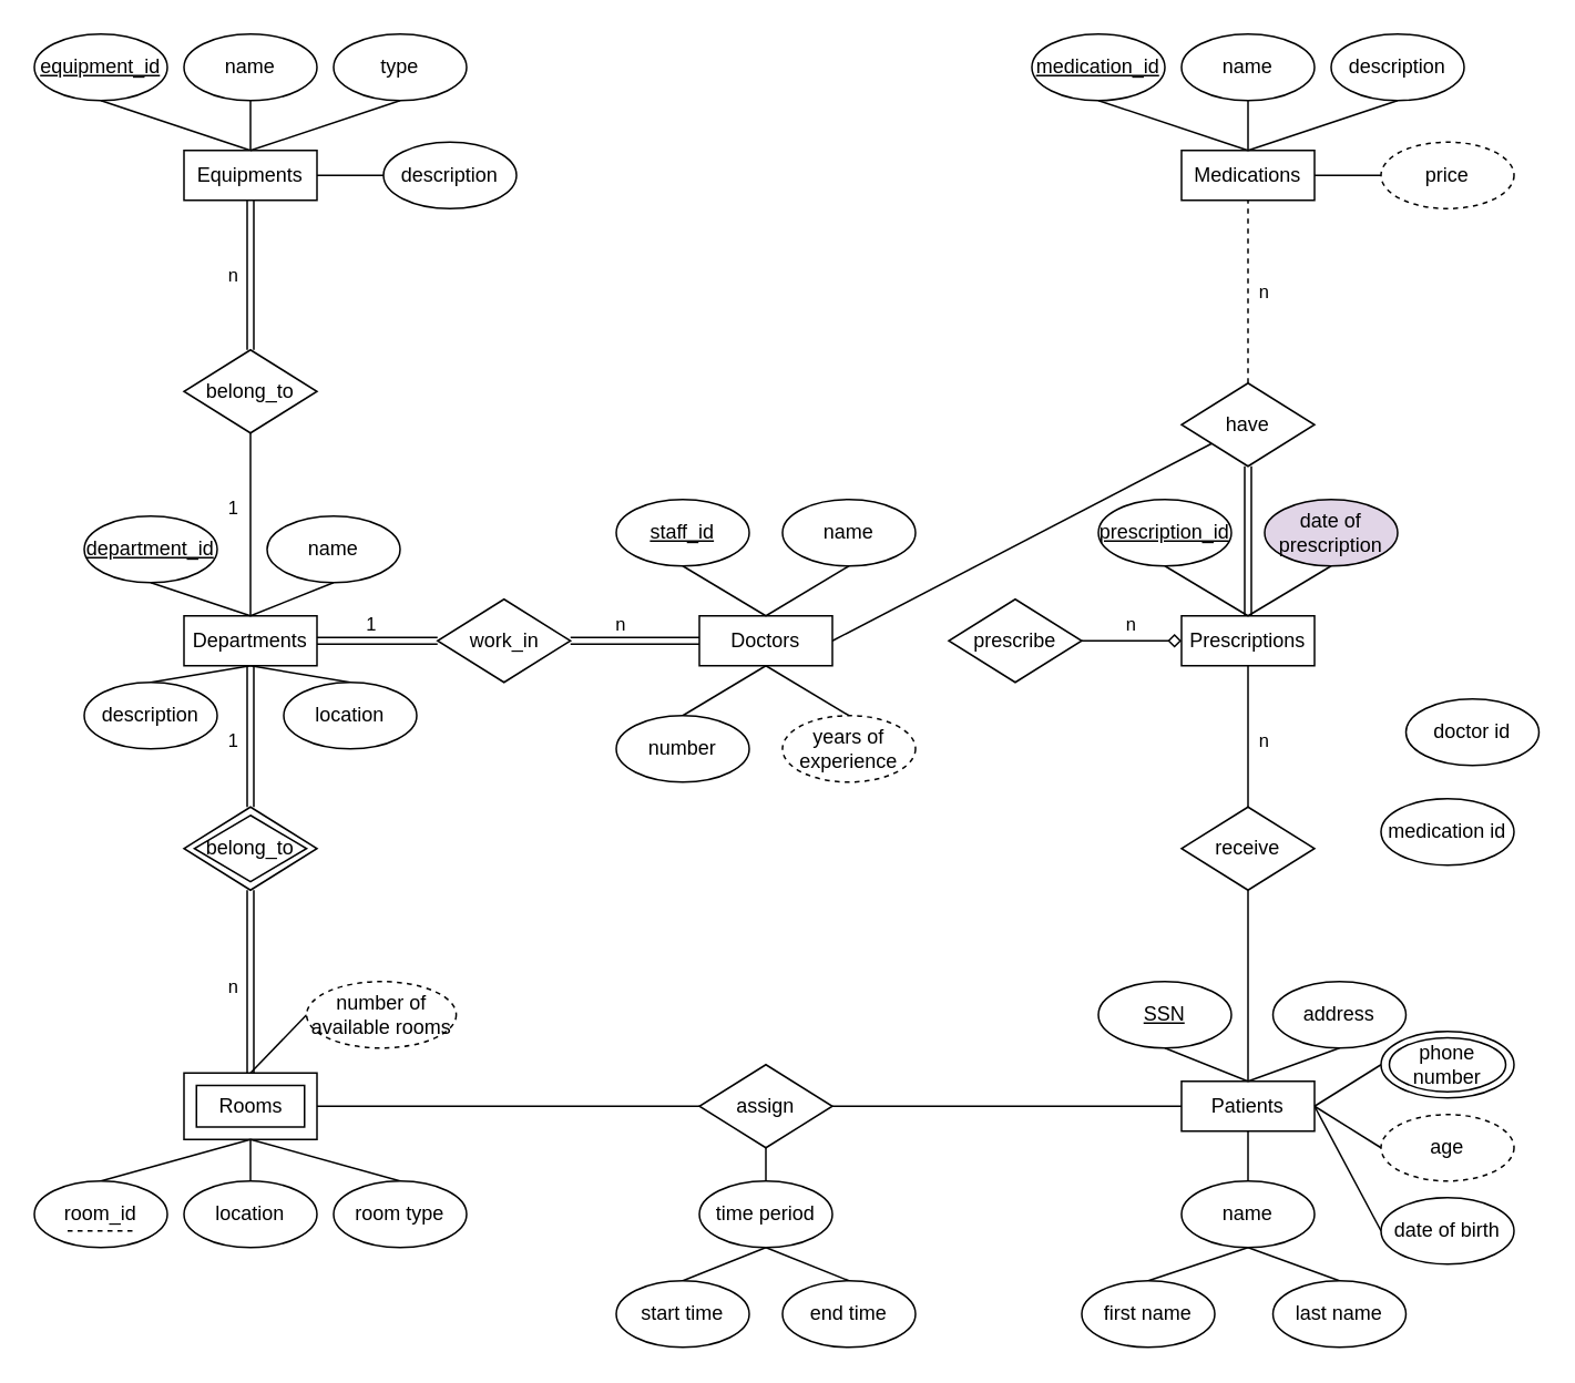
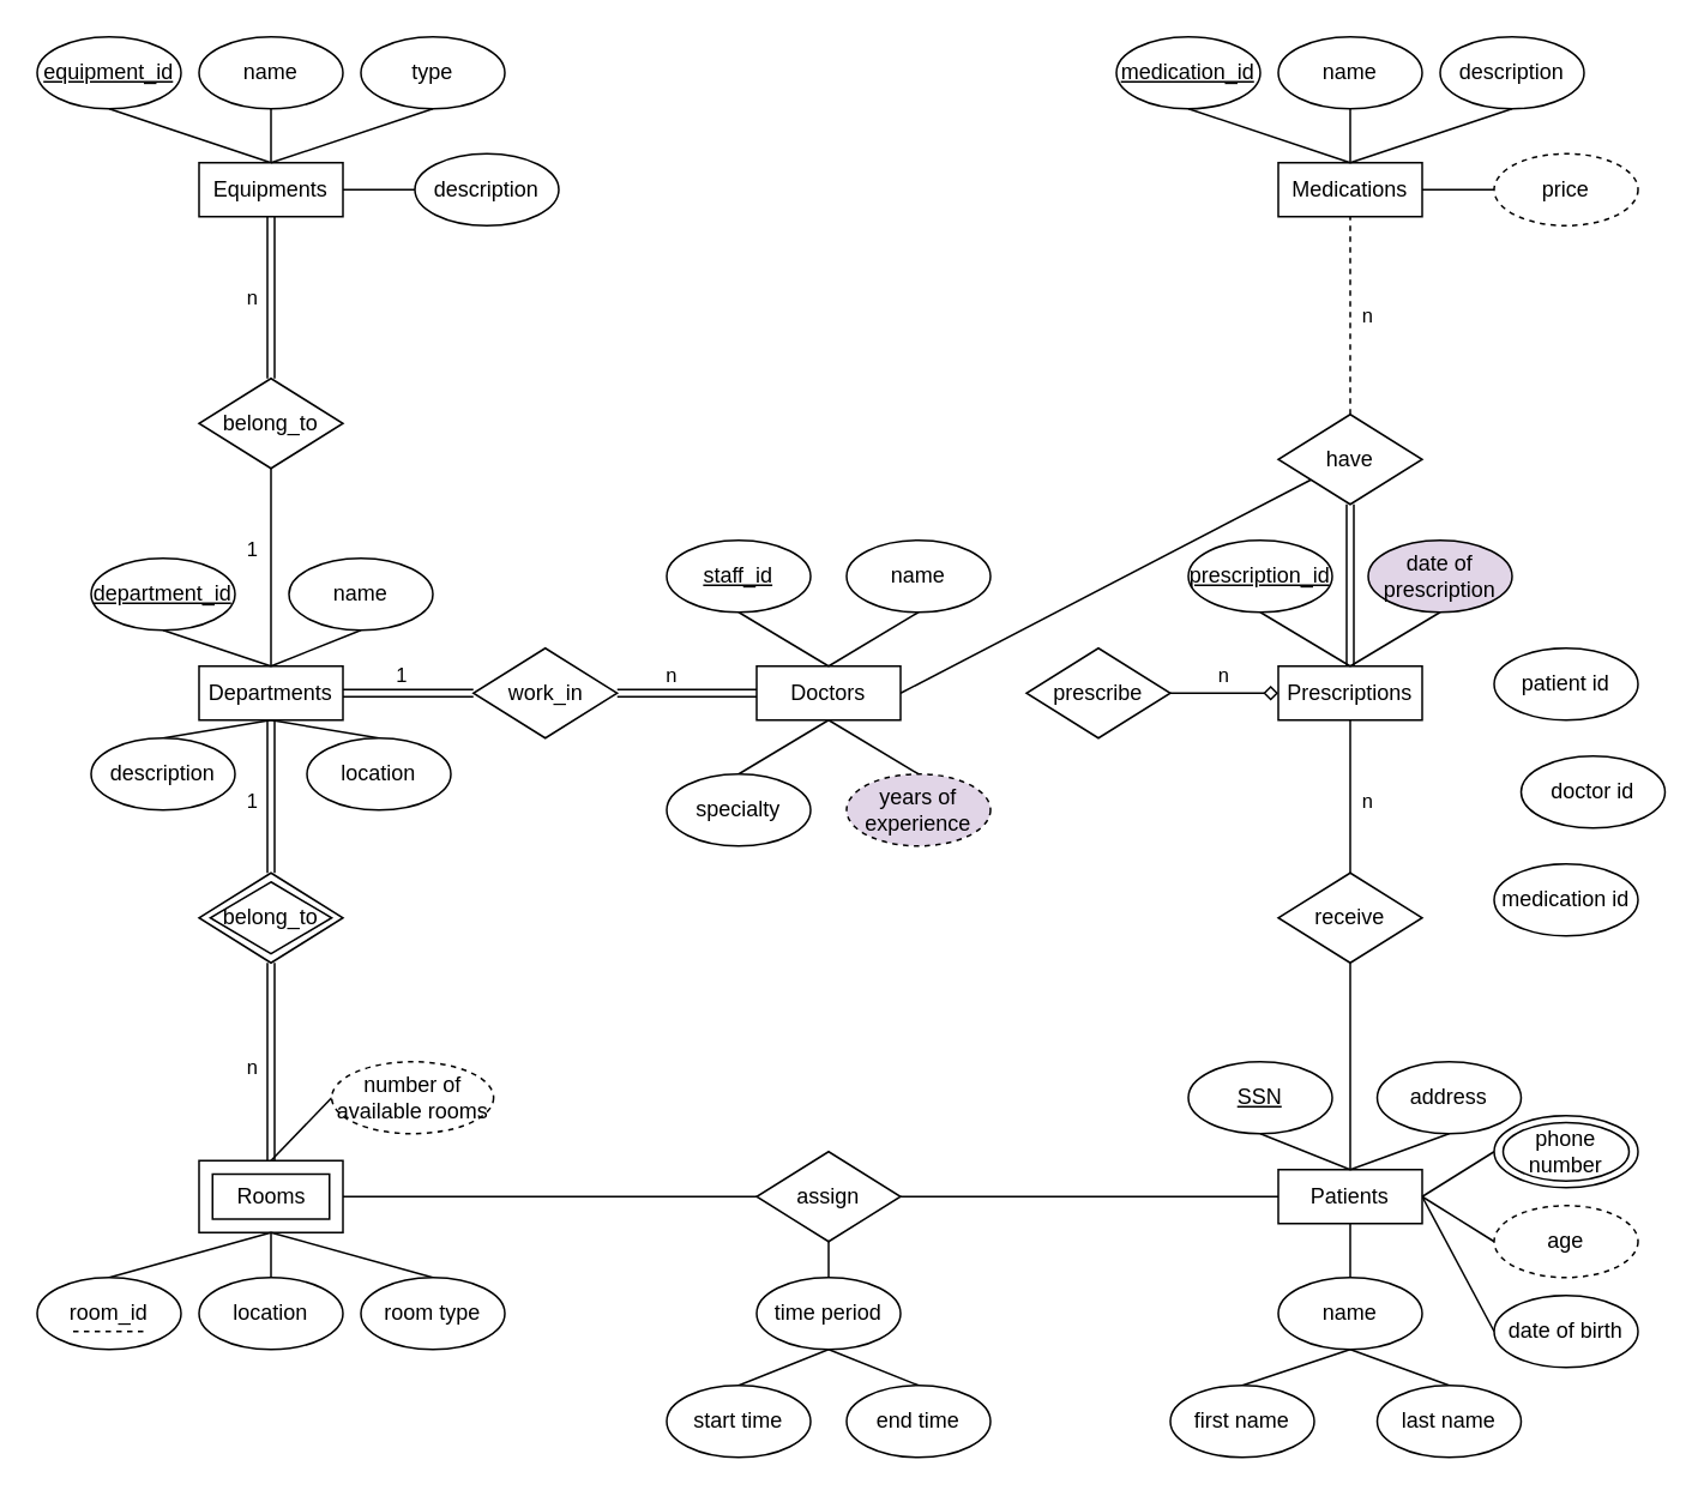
+ <mxCell id="55" value="patient id" style="ellipse;whiteSpace=wrap;html=1;align=center;" parent="1" vertex="1"><mxGeometry x="830" y="360" width="80" height="40" as="geometry" /></mxCell>
- <mxCell id="39" value="number" style="ellipse;whiteSpace=wrap;html=1;align=center;" parent="1" vertex="1"><mxGeometry x="370" y="430" width="80" height="40" as="geometry" /></mxCell>
+ <mxCell id="39" value="specialty" style="ellipse;whiteSpace=wrap;html=1;align=center;" parent="1" vertex="1"><mxGeometry x="370" y="430" width="80" height="40" as="geometry" /></mxCell>
- <mxCell id="41" value="years of experience" style="ellipse;whiteSpace=wrap;html=1;align=center;dashed=1;" parent="1" vertex="1"><mxGeometry x="470" y="430" width="80" height="40" as="geometry" /></mxCell>
+ <mxCell id="41" value="years of experience" style="ellipse;whiteSpace=wrap;html=1;align=center;dashed=1;fillColor=#e1d5e7;" parent="1" vertex="1"><mxGeometry x="470" y="430" width="80" height="40" as="geometry" /></mxCell>
